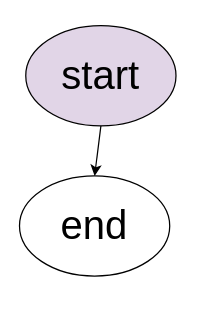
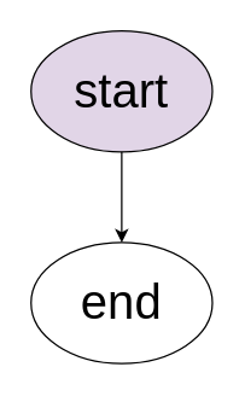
- <mxCell id="3" value="&lt;span style=&quot;font-size: 32px&quot;&gt;end&lt;/span&gt;" style="ellipse;whiteSpace=wrap;html=1;" vertex="1" parent="1"><mxGeometry x="15" y="140" width="120" height="80" as="geometry" /></mxCell>
+ <mxCell id="3" value="&lt;span style=&quot;font-size: 32px&quot;&gt;end&lt;/span&gt;" style="ellipse;whiteSpace=wrap;html=1;" vertex="1" parent="1"><mxGeometry x="20" y="160" width="120" height="80" as="geometry" /></mxCell>
